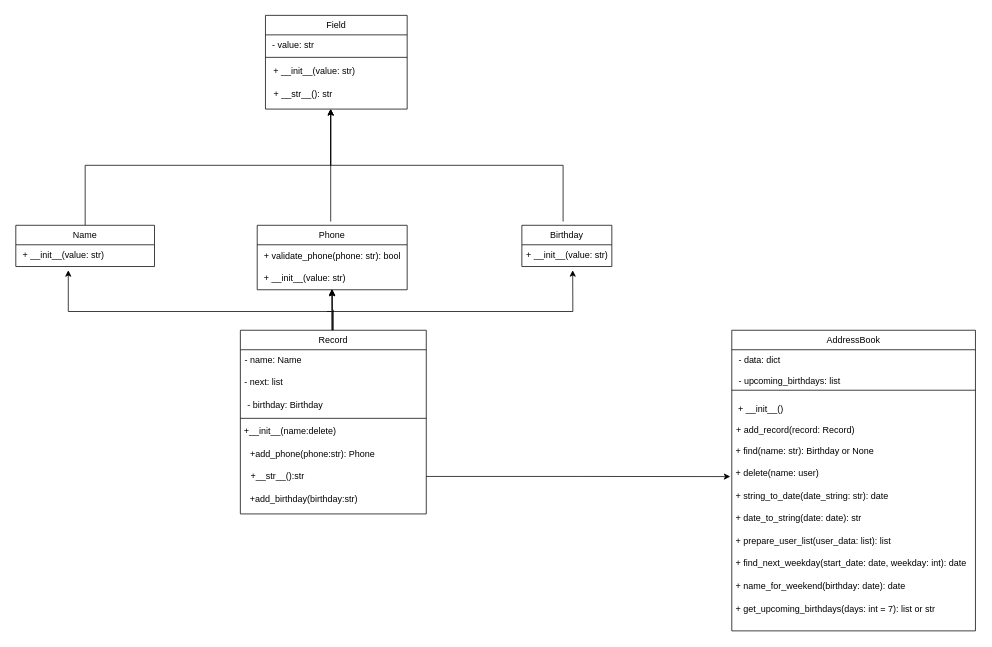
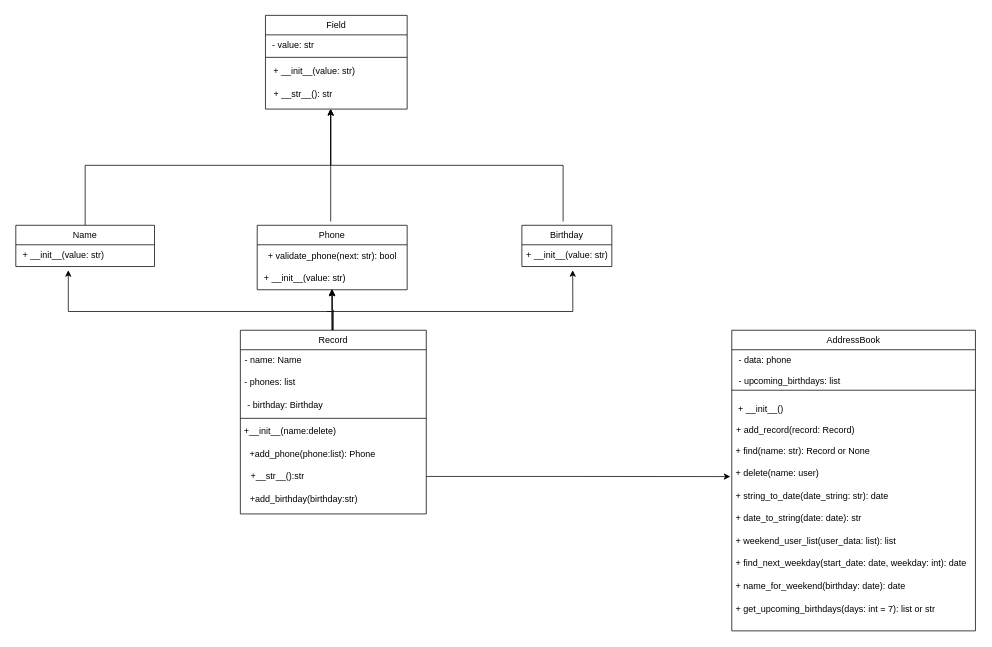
- <mxCell id="20" value="+ validate_phone(phone: str): bool" style="text;html=1;align=center;verticalAlign=middle;resizable=0;points=[];autosize=1;strokeColor=none;fillColor=none;labelBackgroundColor=none;" vertex="1" parent="19"><mxGeometry y="26" width="200" height="30" as="geometry" /></mxCell>
+ <mxCell id="20" value="+ validate_phone(next: str): bool" style="text;html=1;align=center;verticalAlign=middle;resizable=0;points=[];autosize=1;strokeColor=none;fillColor=none;labelBackgroundColor=none;" vertex="1" parent="19"><mxGeometry y="26" width="200" height="30" as="geometry" /></mxCell>
- <mxCell id="3" value=" - data: dict&#10;&#10; - upcoming_birthdays: list&#10;" style="text;align=left;verticalAlign=top;spacingLeft=4;spacingRight=4;overflow=hidden;rotatable=0;points=[[0,0.5],[1,0.5]];portConstraint=eastwest;labelBackgroundColor=none;" vertex="1" parent="2"><mxGeometry y="26" width="325" height="44" as="geometry" /></mxCell>
+ <mxCell id="3" value=" - data: phone&#10;&#10; - upcoming_birthdays: list&#10;" style="text;align=left;verticalAlign=top;spacingLeft=4;spacingRight=4;overflow=hidden;rotatable=0;points=[[0,0.5],[1,0.5]];portConstraint=eastwest;labelBackgroundColor=none;" vertex="1" parent="2"><mxGeometry y="26" width="325" height="44" as="geometry" /></mxCell>
- <mxCell id="28" value="&amp;nbsp;- next: list" style="text;html=1;align=left;verticalAlign=middle;resizable=0;points=[];autosize=1;strokeColor=none;fillColor=none;labelBackgroundColor=none;" vertex="1" parent="26"><mxGeometry y="55" width="248" height="30" as="geometry" /></mxCell>
+ <mxCell id="28" value="&amp;nbsp;- phones: list" style="text;html=1;align=left;verticalAlign=middle;resizable=0;points=[];autosize=1;strokeColor=none;fillColor=none;labelBackgroundColor=none;" vertex="1" parent="26"><mxGeometry y="55" width="248" height="30" as="geometry" /></mxCell>
- <mxCell id="7" value="&amp;nbsp;+ find(name: str): Birthday or None" style="text;html=1;align=left;verticalAlign=middle;resizable=0;points=[];autosize=1;strokeColor=none;fillColor=none;labelBackgroundColor=none;" vertex="1" parent="2"><mxGeometry y="146" width="325" height="30" as="geometry" /></mxCell>
+ <mxCell id="7" value="&amp;nbsp;+ find(name: str): Record or None" style="text;html=1;align=left;verticalAlign=middle;resizable=0;points=[];autosize=1;strokeColor=none;fillColor=none;labelBackgroundColor=none;" vertex="1" parent="2"><mxGeometry y="146" width="325" height="30" as="geometry" /></mxCell>
- <mxCell id="32" value="+add_phone(phone:str): Phone&amp;nbsp; &amp;nbsp; &amp;nbsp; &amp;nbsp; &amp;nbsp; &amp;nbsp; &amp;nbsp; &amp;nbsp; &amp;nbsp;" style="text;html=1;align=center;verticalAlign=middle;resizable=0;points=[];autosize=1;strokeColor=none;fillColor=none;labelBackgroundColor=none;" vertex="1" parent="26"><mxGeometry y="150" width="248" height="30" as="geometry" /></mxCell>
+ <mxCell id="32" value="+add_phone(phone:list): Phone&amp;nbsp; &amp;nbsp; &amp;nbsp; &amp;nbsp; &amp;nbsp; &amp;nbsp; &amp;nbsp; &amp;nbsp; &amp;nbsp;" style="text;html=1;align=center;verticalAlign=middle;resizable=0;points=[];autosize=1;strokeColor=none;fillColor=none;labelBackgroundColor=none;" vertex="1" parent="26"><mxGeometry y="150" width="248" height="30" as="geometry" /></mxCell>
- <mxCell id="11" value="&amp;nbsp;+ prepare_user_list(user_data: list): list" style="text;html=1;align=left;verticalAlign=middle;resizable=0;points=[];autosize=1;strokeColor=none;fillColor=none;labelBackgroundColor=none;" vertex="1" parent="2"><mxGeometry y="266" width="325" height="30" as="geometry" /></mxCell>
+ <mxCell id="11" value="&amp;nbsp;+ weekend_user_list(user_data: list): list" style="text;html=1;align=left;verticalAlign=middle;resizable=0;points=[];autosize=1;strokeColor=none;fillColor=none;labelBackgroundColor=none;" vertex="1" parent="2"><mxGeometry y="266" width="325" height="30" as="geometry" /></mxCell>
